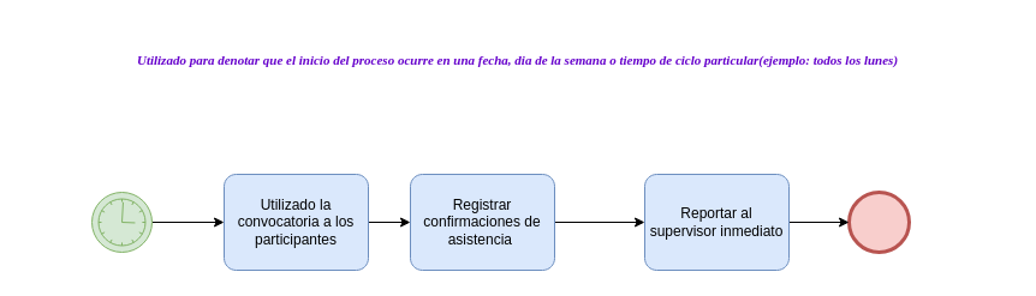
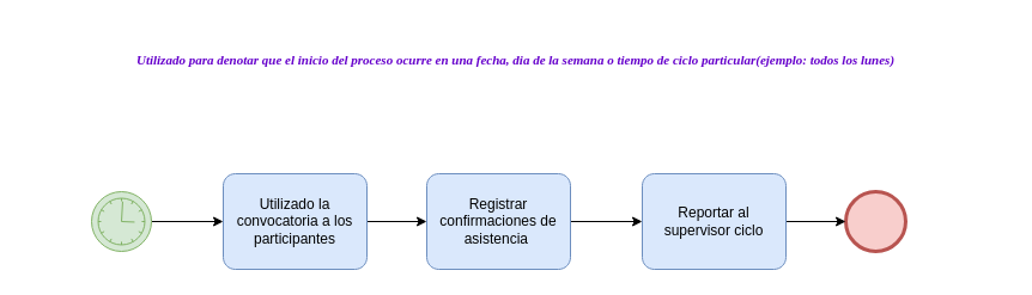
- <mxCell id="6" value="Registrar confirmaciones de asistencia " style="points=[[0.25,0,0],[0.5,0,0],[0.75,0,0],[1,0.25,0],[1,0.5,0],[1,0.75,0],[0.75,1,0],[0.5,1,0],[0.25,1,0],[0,0.75,0],[0,0.5,0],[0,0.25,0]];shape=mxgraph.bpmn.task;whiteSpace=wrap;rectStyle=rounded;size=10;taskMarker=abstract;fillColor=#dae8fc;strokeColor=#6c8ebf;" vertex="1" parent="1"><mxGeometry x="341" y="145" width="120" height="80" as="geometry" /></mxCell>
+ <mxCell id="6" value="Registrar confirmaciones de asistencia " style="points=[[0.25,0,0],[0.5,0,0],[0.75,0,0],[1,0.25,0],[1,0.5,0],[1,0.75,0],[0.75,1,0],[0.5,1,0],[0.25,1,0],[0,0.75,0],[0,0.5,0],[0,0.25,0]];shape=mxgraph.bpmn.task;whiteSpace=wrap;rectStyle=rounded;size=10;taskMarker=abstract;fillColor=#dae8fc;strokeColor=#6c8ebf;" vertex="1" parent="1"><mxGeometry x="356" y="145" width="120" height="80" as="geometry" /></mxCell>
- <mxCell id="10" value="Reportar al supervisor inmediato" style="points=[[0.25,0,0],[0.5,0,0],[0.75,0,0],[1,0.25,0],[1,0.5,0],[1,0.75,0],[0.75,1,0],[0.5,1,0],[0.25,1,0],[0,0.75,0],[0,0.5,0],[0,0.25,0]];shape=mxgraph.bpmn.task;whiteSpace=wrap;rectStyle=rounded;size=10;taskMarker=abstract;fillColor=#dae8fc;strokeColor=#6c8ebf;" vertex="1" parent="1"><mxGeometry x="536" y="145" width="120" height="80" as="geometry" /></mxCell>
+ <mxCell id="10" value="Reportar al supervisor ciclo" style="points=[[0.25,0,0],[0.5,0,0],[0.75,0,0],[1,0.25,0],[1,0.5,0],[1,0.75,0],[0.75,1,0],[0.5,1,0],[0.25,1,0],[0,0.75,0],[0,0.5,0],[0,0.25,0]];shape=mxgraph.bpmn.task;whiteSpace=wrap;rectStyle=rounded;size=10;taskMarker=abstract;fillColor=#dae8fc;strokeColor=#6c8ebf;" vertex="1" parent="1"><mxGeometry x="536" y="145" width="120" height="80" as="geometry" /></mxCell>
